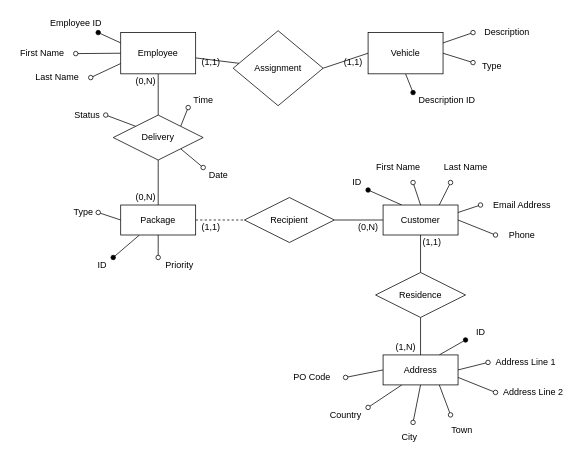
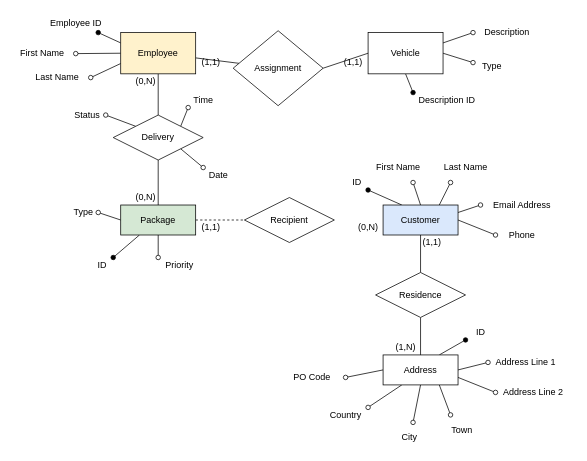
- <mxCell id="7" value="Employee" style="whiteSpace=wrap;html=1;align=center;" parent="1" vertex="1"><mxGeometry x="160" y="43" width="100" height="55" as="geometry" /></mxCell>
+ <mxCell id="7" value="Employee" style="whiteSpace=wrap;html=1;align=center;fillColor=#fff2cc;" parent="1" vertex="1"><mxGeometry x="160" y="43" width="100" height="55" as="geometry" /></mxCell>
- <mxCell id="13" value="Package" style="whiteSpace=wrap;html=1;align=center;" parent="1" vertex="1"><mxGeometry x="160" y="273" width="100" height="40" as="geometry" /></mxCell>
+ <mxCell id="13" value="Package" style="whiteSpace=wrap;html=1;align=center;fillColor=#d5e8d4;" parent="1" vertex="1"><mxGeometry x="160" y="273" width="100" height="40" as="geometry" /></mxCell>
- <mxCell id="29" value="" style="edgeStyle=none;rounded=0;orthogonalLoop=1;jettySize=auto;html=1;endArrow=none;endFill=0;" parent="1" source="30" target="20" edge="1"><mxGeometry relative="1" as="geometry" /></mxCell>
- <mxCell id="20" value="Customer" style="whiteSpace=wrap;html=1;align=center;" parent="1" vertex="1"><mxGeometry x="510" y="273" width="100" height="40" as="geometry" /></mxCell>
+ <mxCell id="20" value="Customer" style="whiteSpace=wrap;html=1;align=center;fillColor=#dae8fc;" parent="1" vertex="1"><mxGeometry x="510" y="273" width="100" height="40" as="geometry" /></mxCell>
